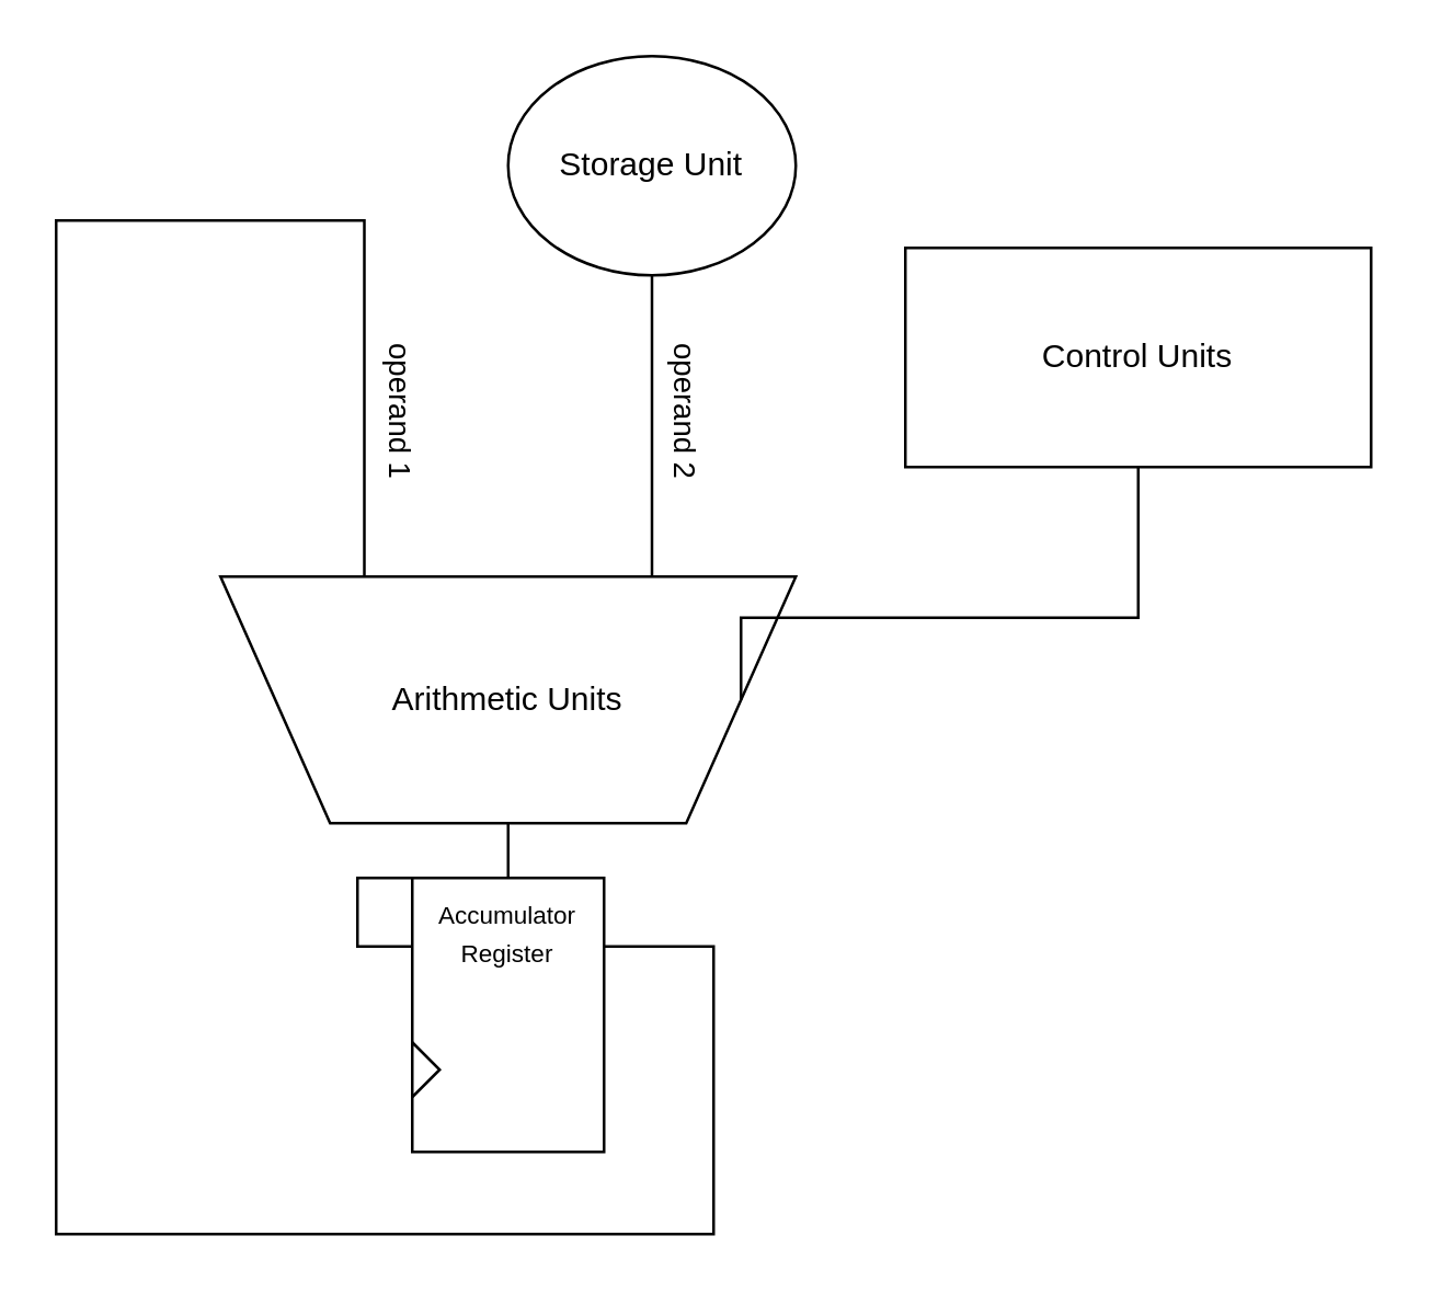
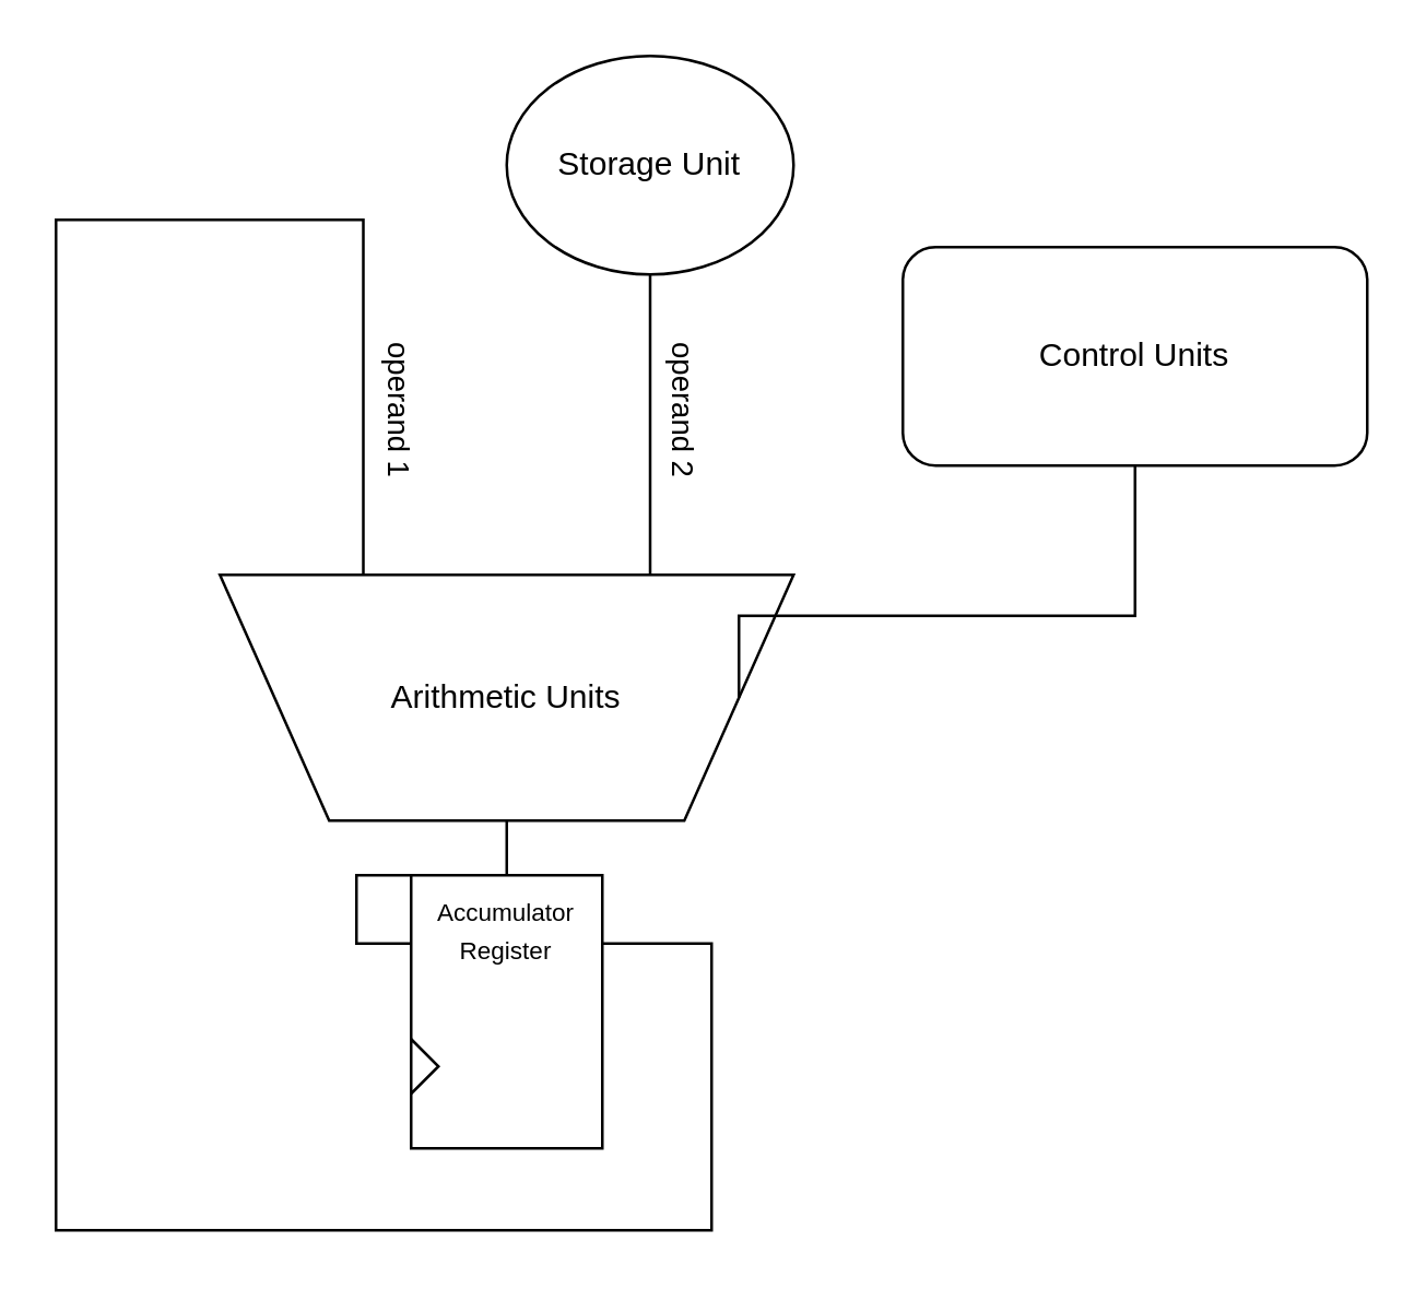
- <mxCell id="5" value="Control Units" style="rounded=0;whiteSpace=wrap;html=1;" vertex="1" parent="1"><mxGeometry x="330" y="90" width="170" height="80" as="geometry" /></mxCell>
+ <mxCell id="5" value="Control Units" style="whiteSpace=wrap;html=1;rounded=1;" vertex="1" parent="1"><mxGeometry x="330" y="90" width="170" height="80" as="geometry" /></mxCell>
